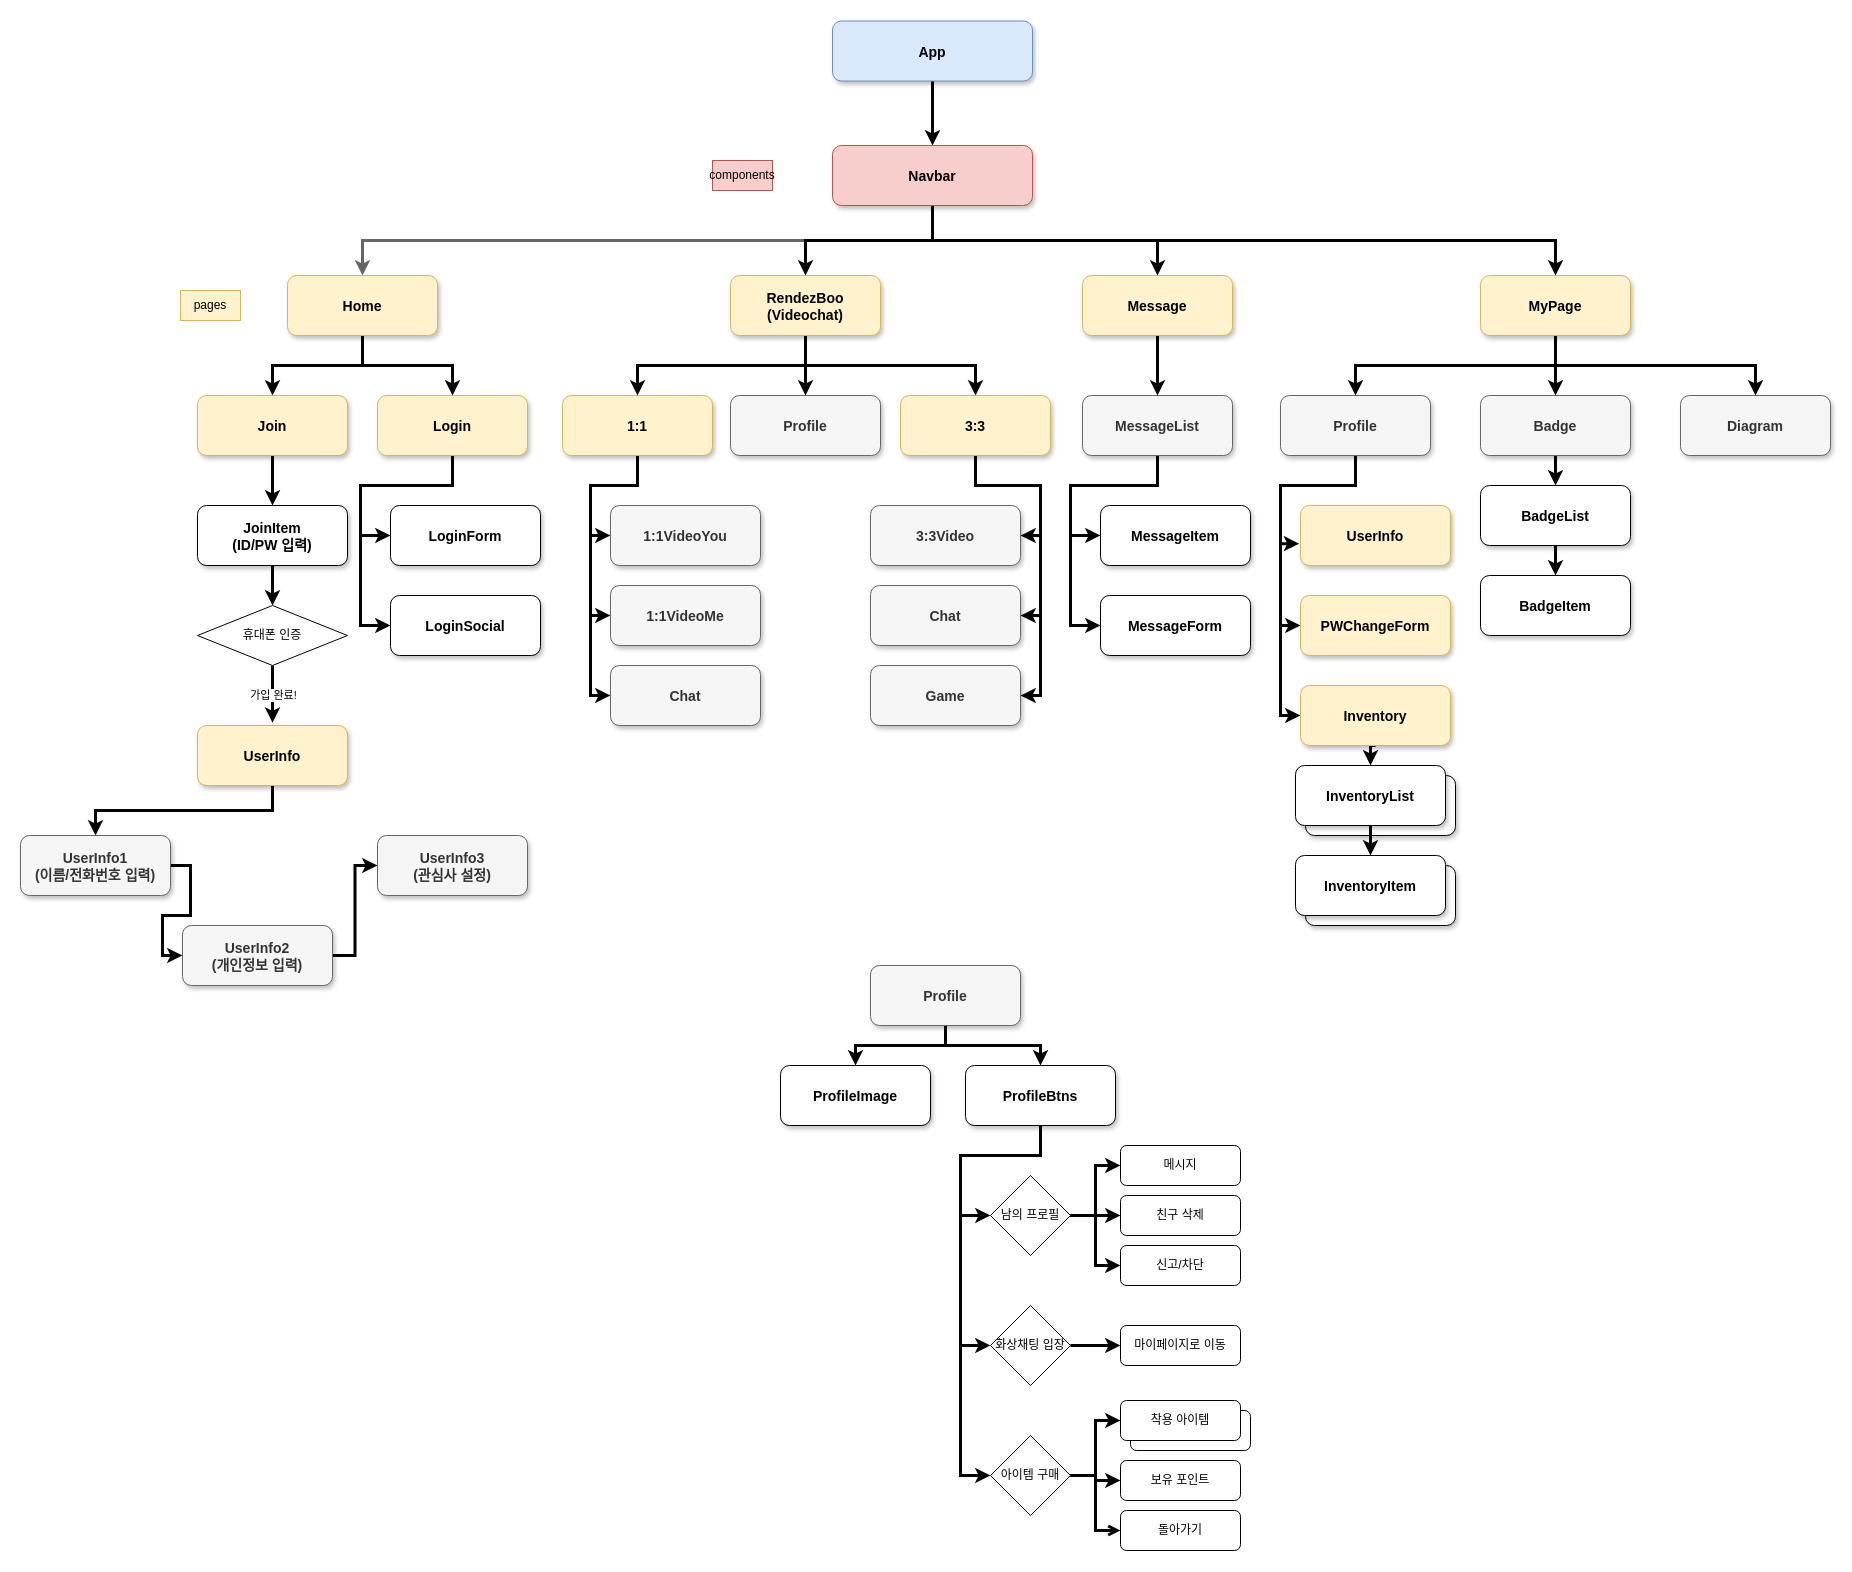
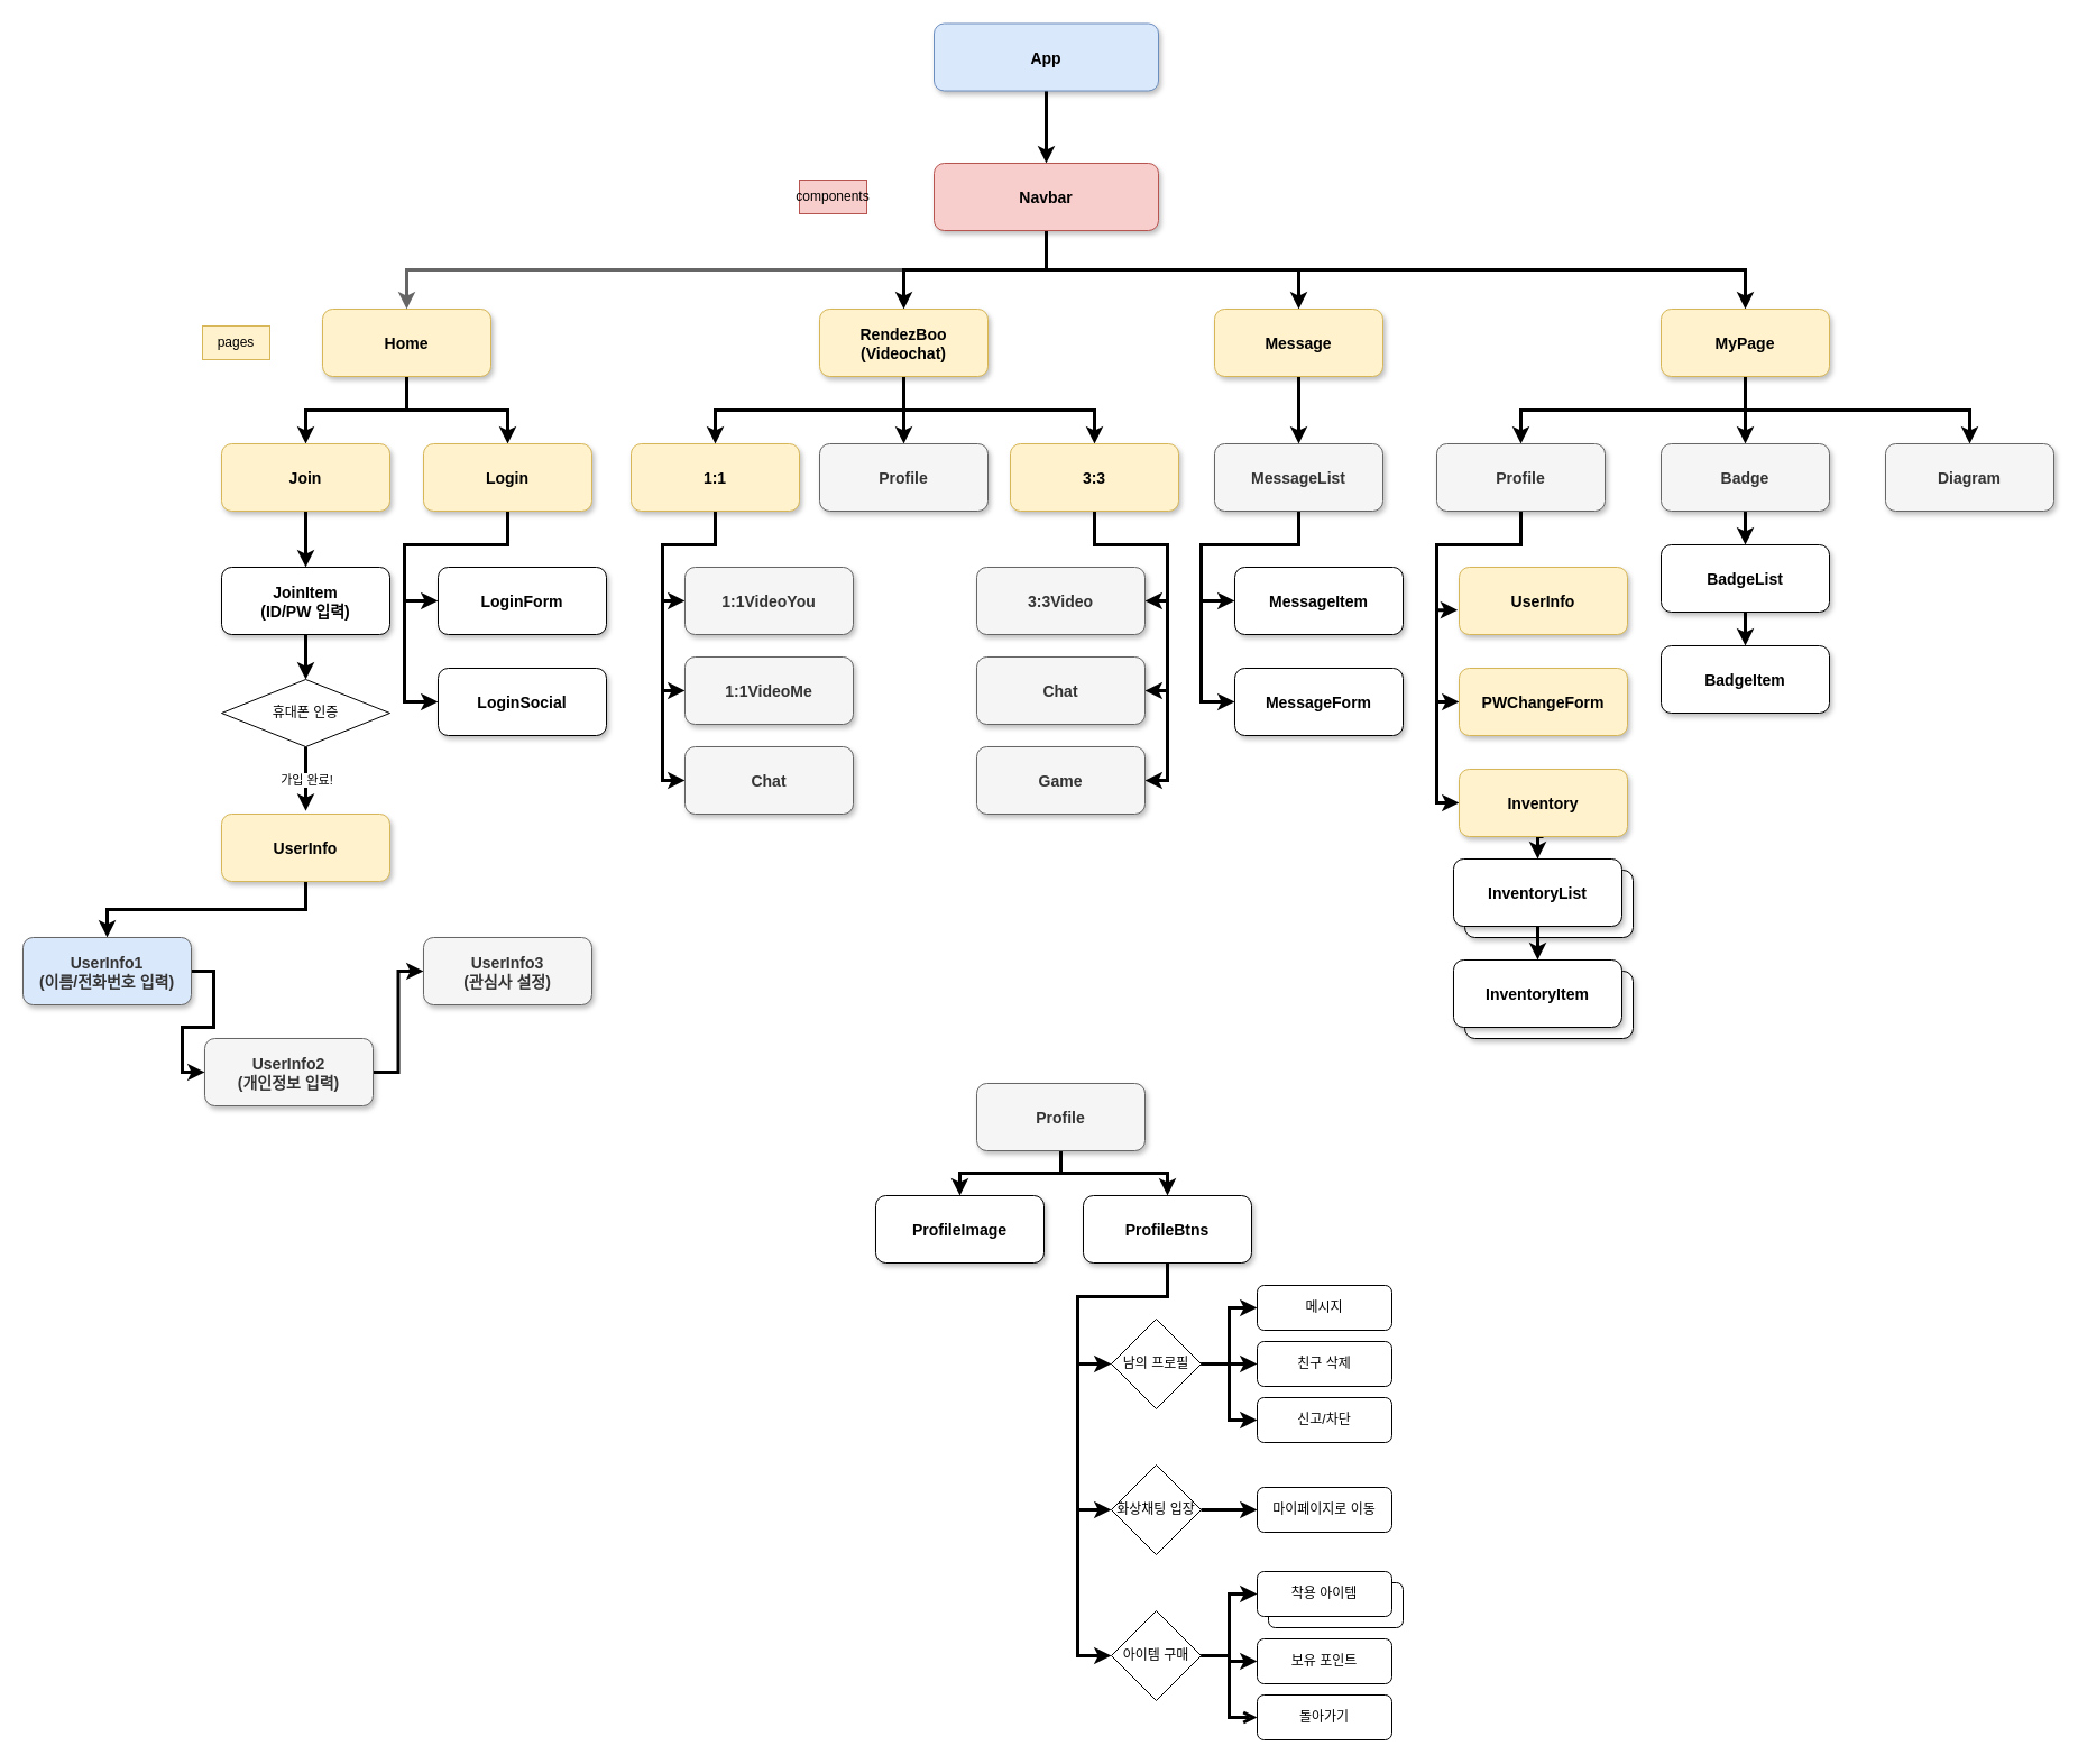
- <mxCell id="70" value="UserInfo1&#10;(이름/전화번호 입력)" style="rounded=1;shadow=1;fontStyle=1;fontSize=14;fillColor=#f5f5f5;fontColor=#333333;strokeColor=#666666;" vertex="1" parent="1"><mxGeometry x="20" y="835" width="150" height="60" as="geometry" /></mxCell>
+ <mxCell id="70" value="UserInfo1&#10;(이름/전화번호 입력)" style="rounded=1;shadow=1;fontStyle=1;fontSize=14;fillColor=#dae8fc;fontColor=#333333;strokeColor=#666666;" vertex="1" parent="1"><mxGeometry x="20" y="835" width="150" height="60" as="geometry" /></mxCell>
